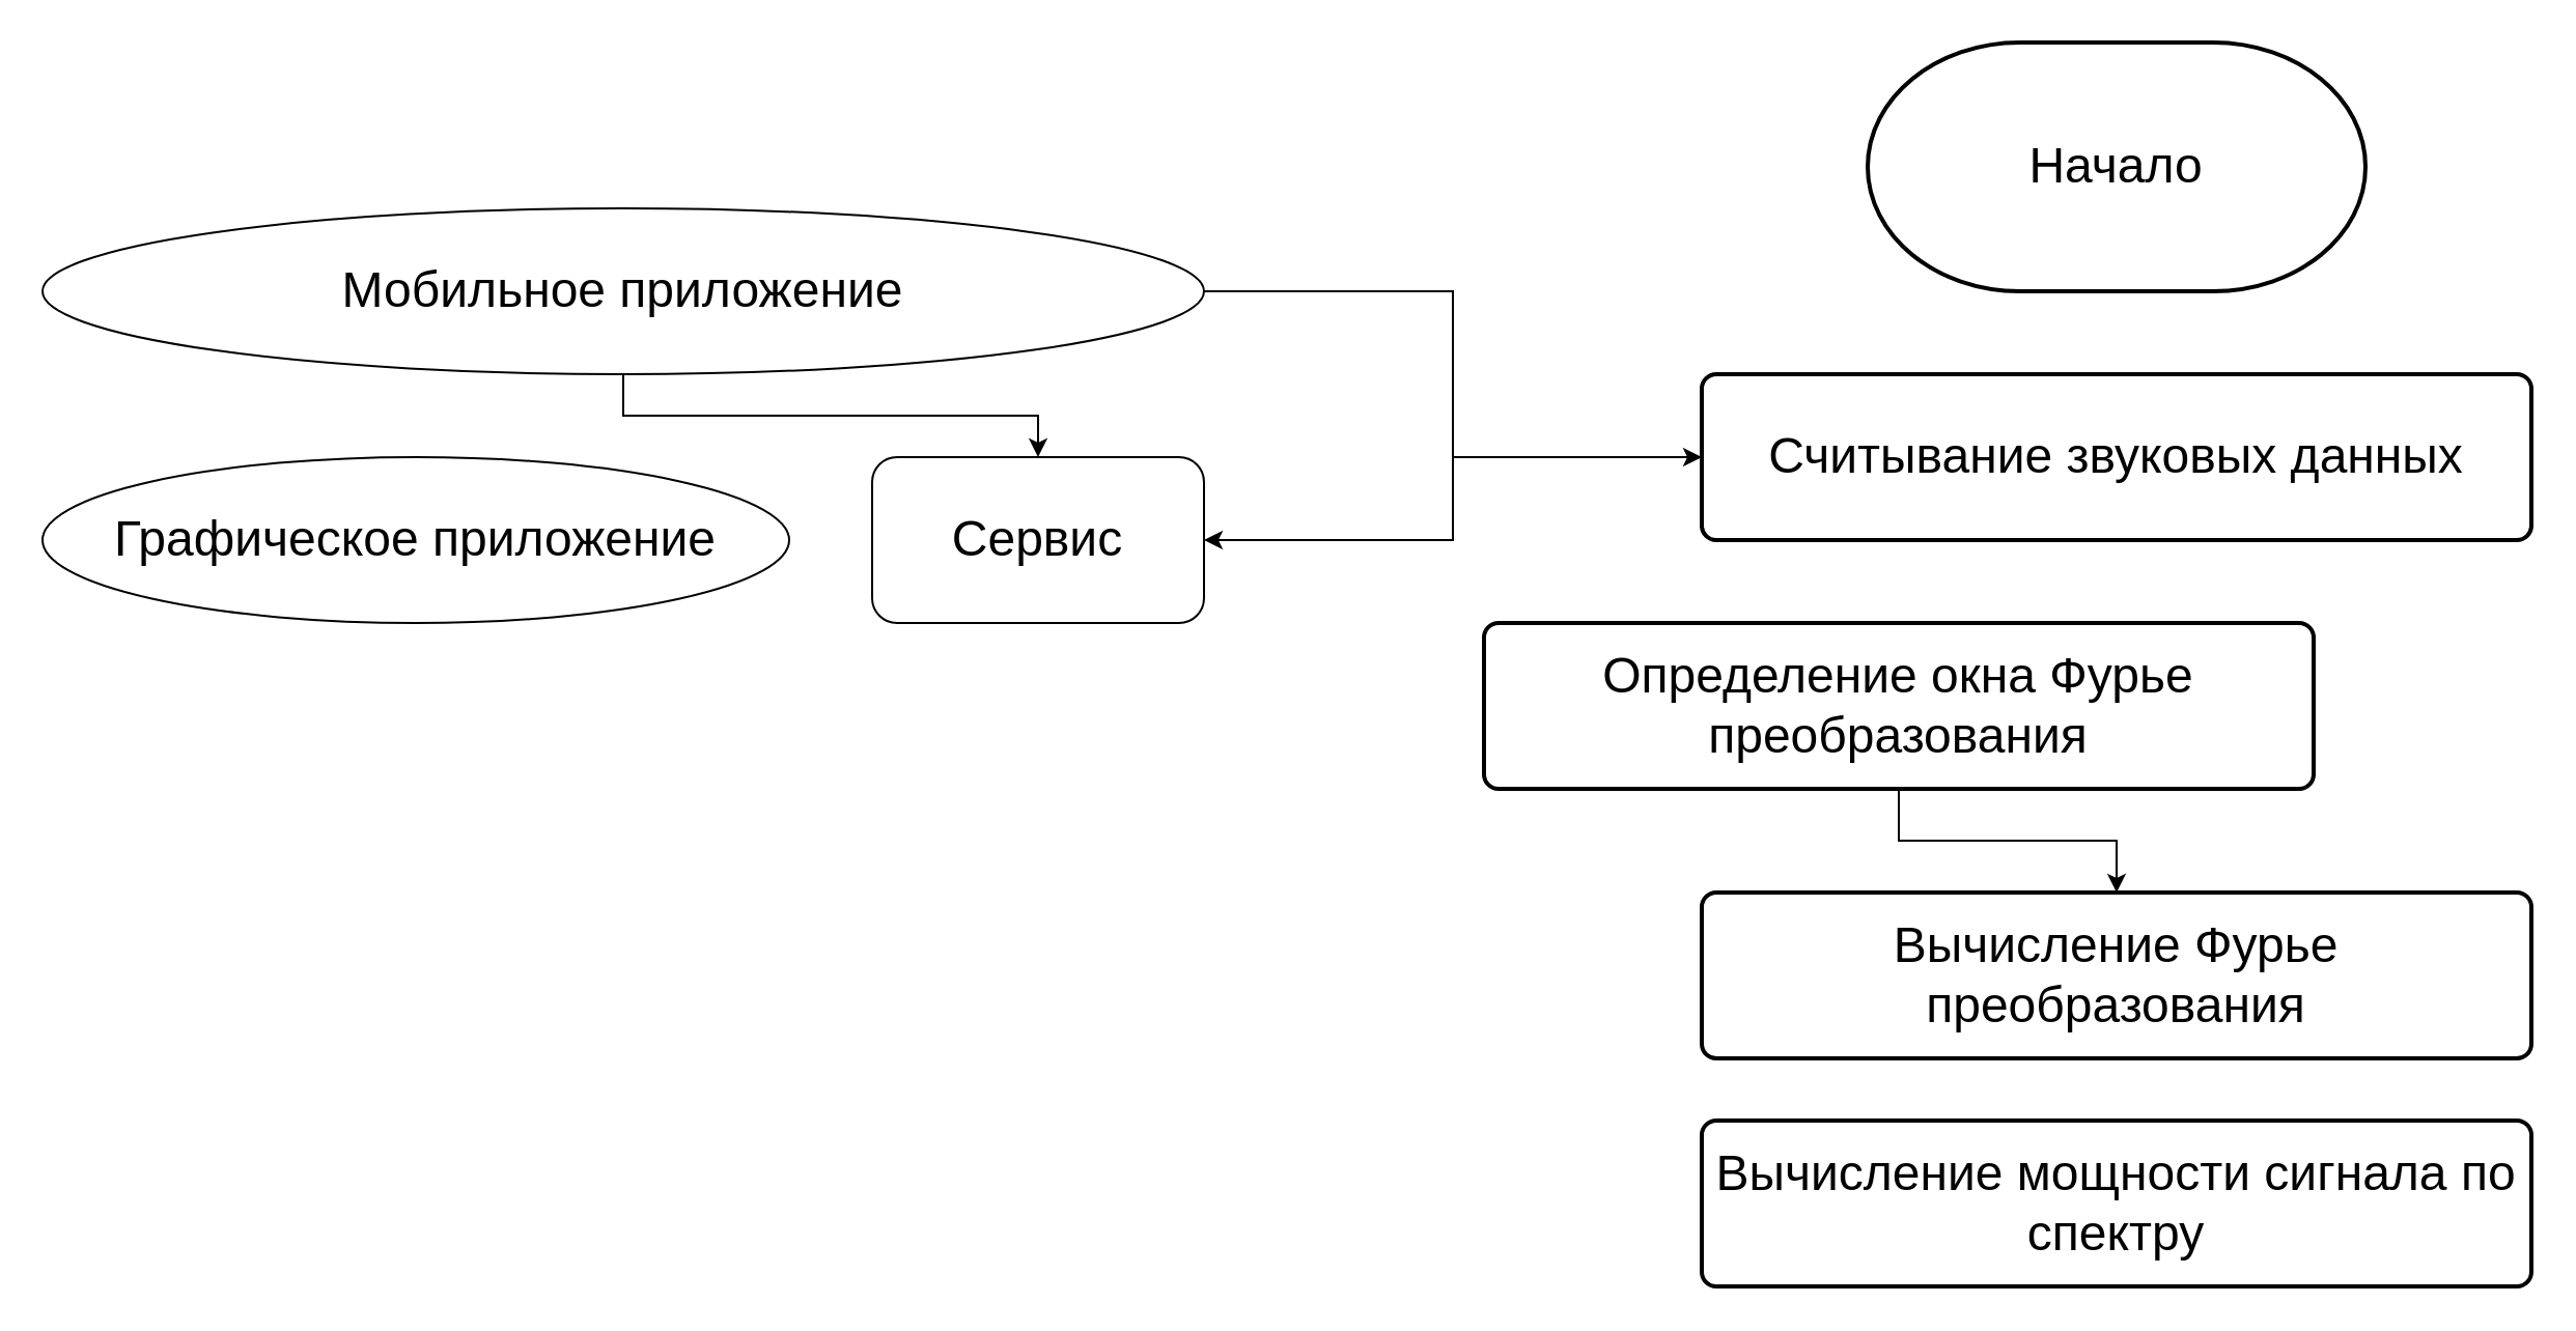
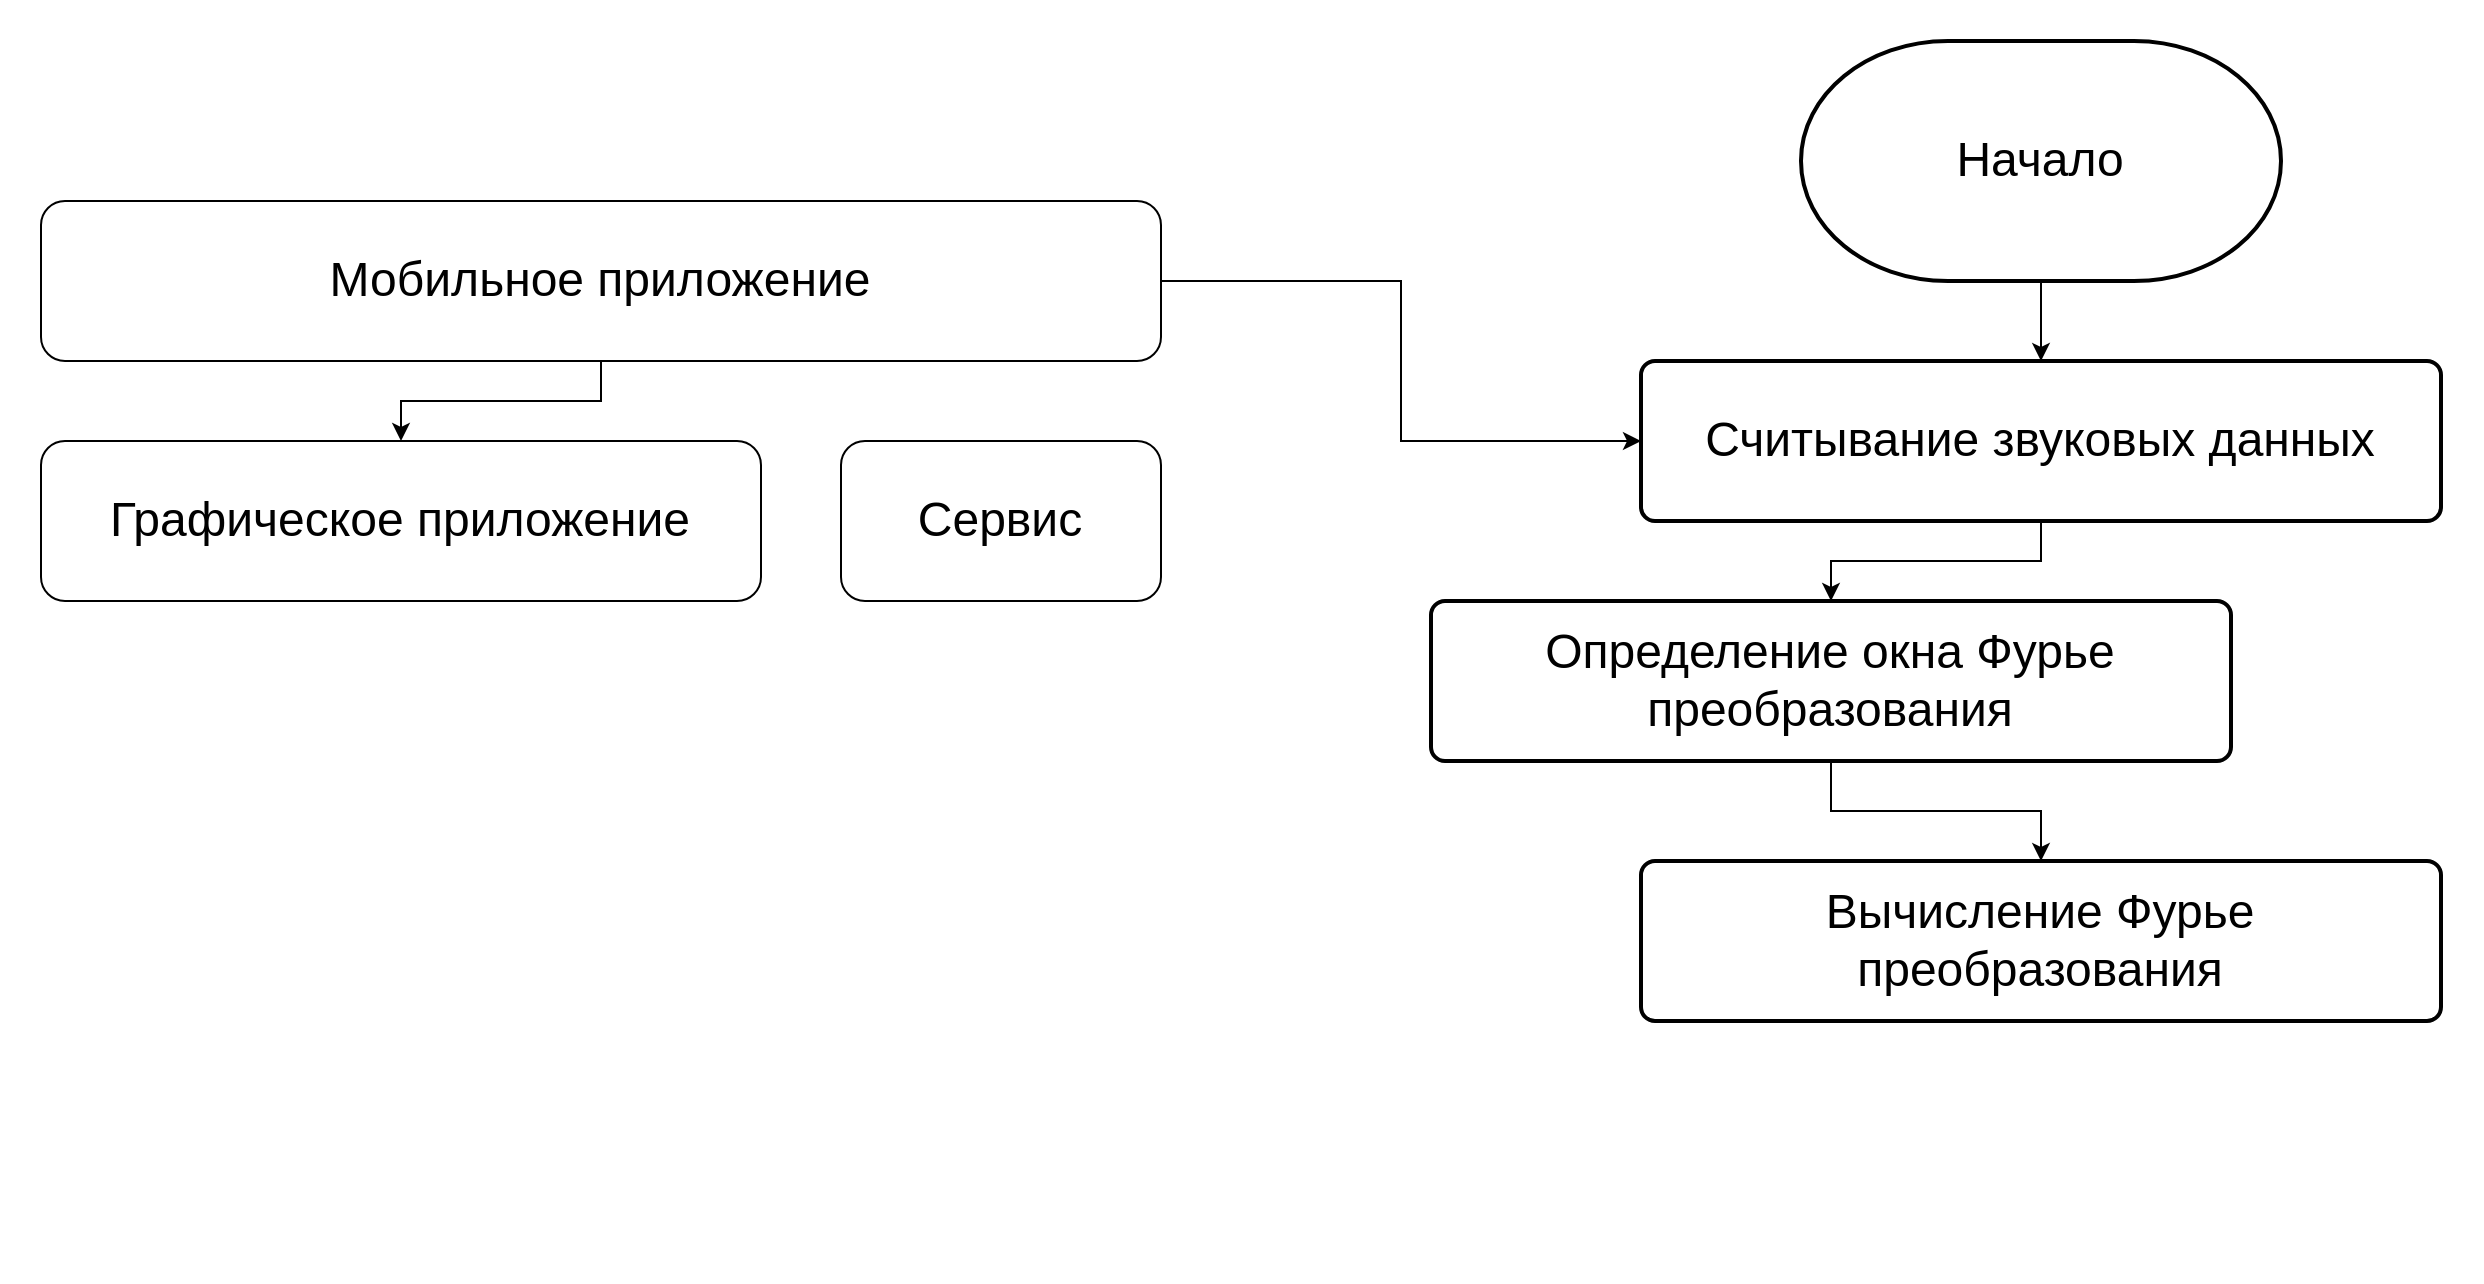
- <mxCell id="6" value="Мобильное приложение" style="ellipse;whiteSpace=wrap;html=1;fontSize=24;" vertex="1" parent="1"><mxGeometry x="20" y="100" width="560" height="80" as="geometry" /></mxCell>
+ <mxCell id="6" value="Мобильное приложение" style="rounded=1;whiteSpace=wrap;html=1;fontSize=24;" vertex="1" parent="1"><mxGeometry x="20" y="100" width="560" height="80" as="geometry" /></mxCell>
+ <mxCell id="7" style="edgeStyle=orthogonalEdgeStyle;rounded=0;orthogonalLoop=1;jettySize=auto;html=1;entryX=0.5;entryY=0;entryDx=0;entryDy=0;" edge="1" parent="1" source="8" target="10"><mxGeometry relative="1" as="geometry" /></mxCell>
- <mxCell id="4" style="edgeStyle=orthogonalEdgeStyle;rounded=0;orthogonalLoop=1;jettySize=auto;html=1;" edge="1" parent="1" source="6" target="3"><mxGeometry relative="1" as="geometry" /></mxCell>
+ <mxCell id="4" style="edgeStyle=orthogonalEdgeStyle;rounded=0;orthogonalLoop=1;jettySize=auto;html=1;entryX=0.5;entryY=0;entryDx=0;entryDy=0;" edge="1" parent="1" source="6" target="2"><mxGeometry relative="1" as="geometry" /></mxCell>
- <mxCell id="2" value="Графическое приложение" style="ellipse;whiteSpace=wrap;html=1;fontSize=24;" vertex="1" parent="1"><mxGeometry x="20" y="220" width="360" height="80" as="geometry" /></mxCell>
+ <mxCell id="2" value="Графическое приложение" style="rounded=1;whiteSpace=wrap;html=1;fontSize=24;" vertex="1" parent="1"><mxGeometry x="20" y="220" width="360" height="80" as="geometry" /></mxCell>
- <mxCell id="9" style="edgeStyle=orthogonalEdgeStyle;rounded=0;orthogonalLoop=1;jettySize=auto;html=1;" edge="1" parent="1" source="10" target="3"><mxGeometry relative="1" as="geometry" /></mxCell>
+ <mxCell id="9" style="edgeStyle=orthogonalEdgeStyle;rounded=0;orthogonalLoop=1;jettySize=auto;html=1;entryX=0.5;entryY=0;entryDx=0;entryDy=0;" edge="1" parent="1" source="10" target="12"><mxGeometry relative="1" as="geometry" /></mxCell>
- <mxCell id="14" value="Вычисление мощности сигнала по спектру" style="rounded=1;whiteSpace=wrap;html=1;absoluteArcSize=1;arcSize=14;strokeWidth=2;fontSize=24;" vertex="1" parent="1"><mxGeometry x="820" y="540" width="400" height="80" as="geometry" /></mxCell>
